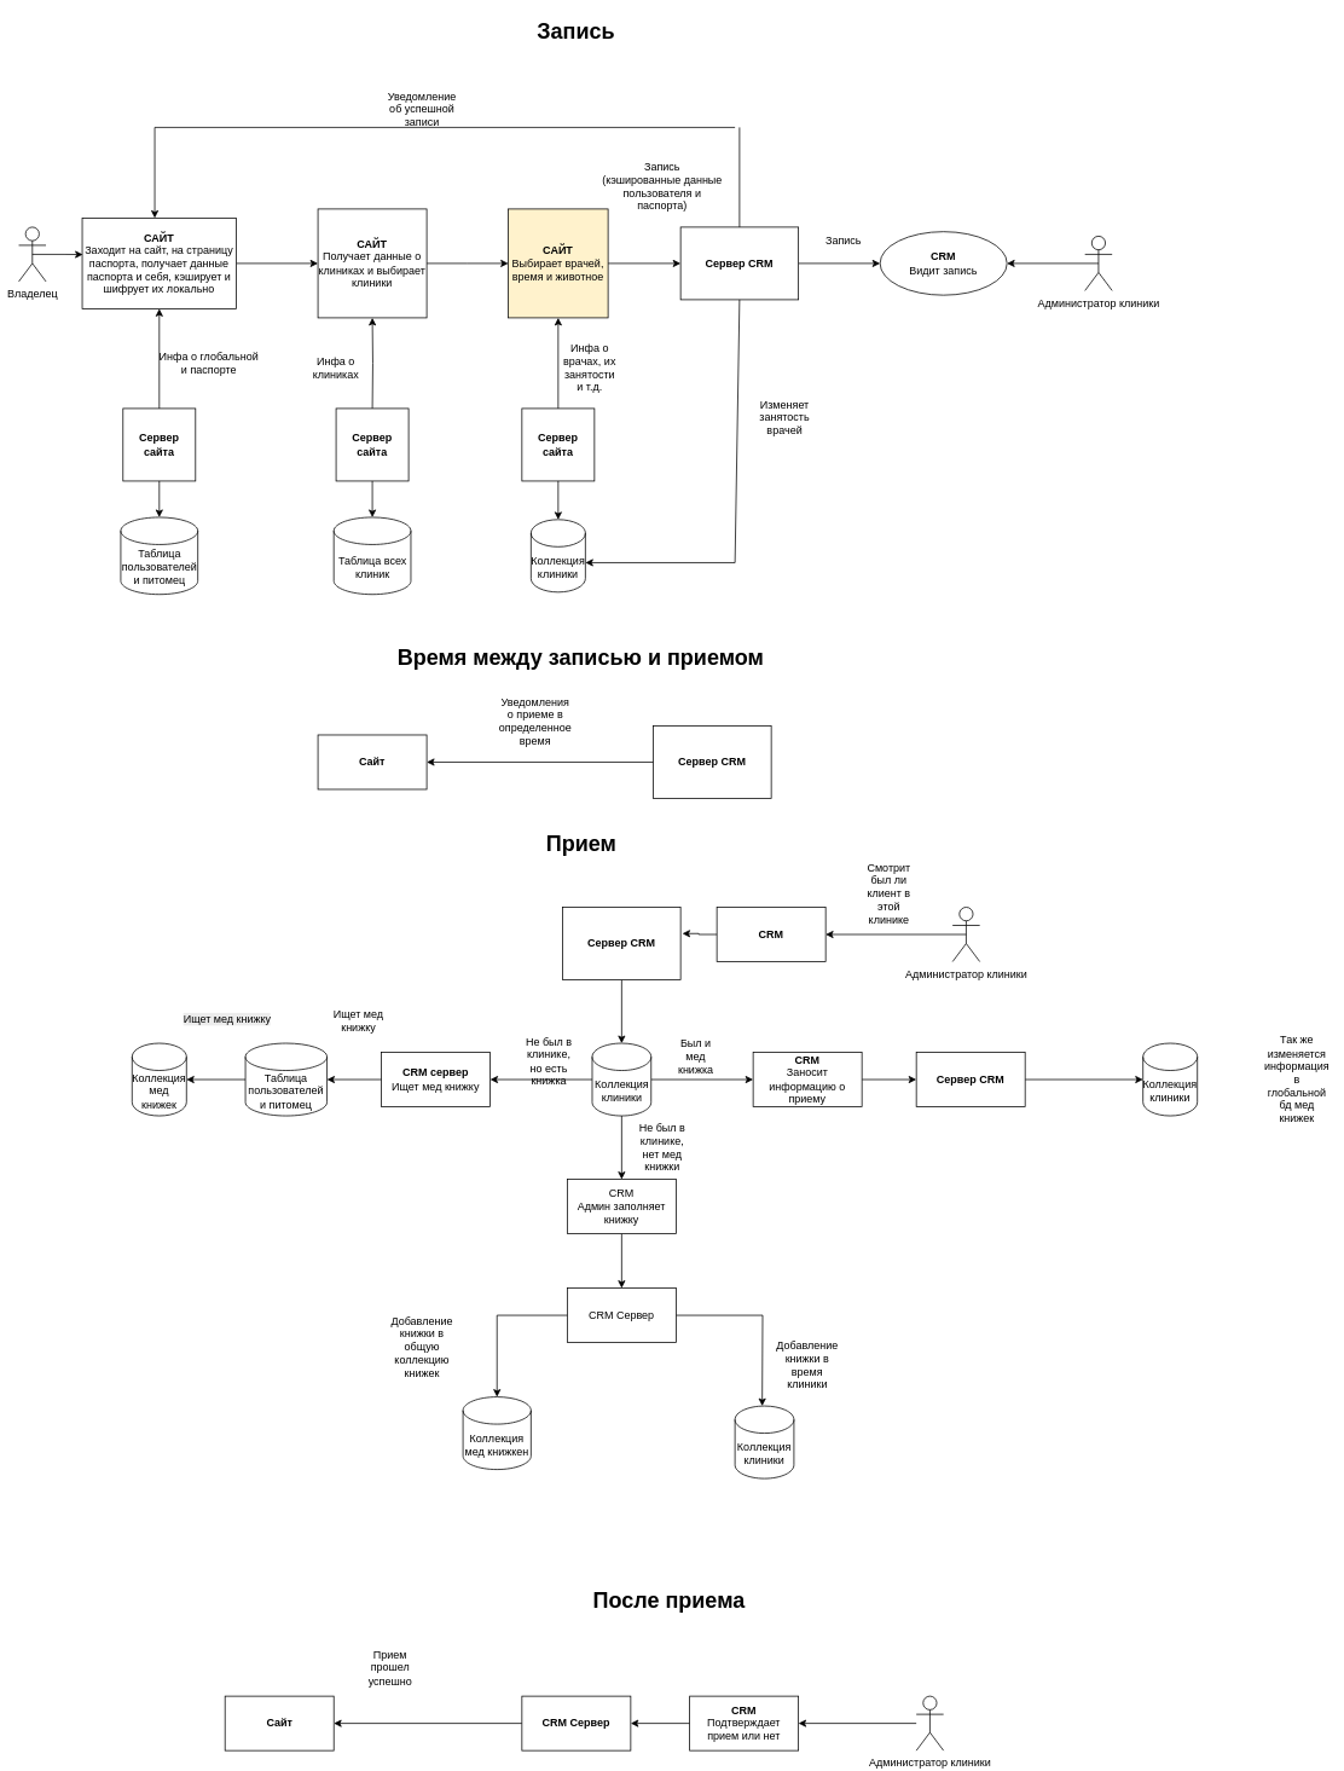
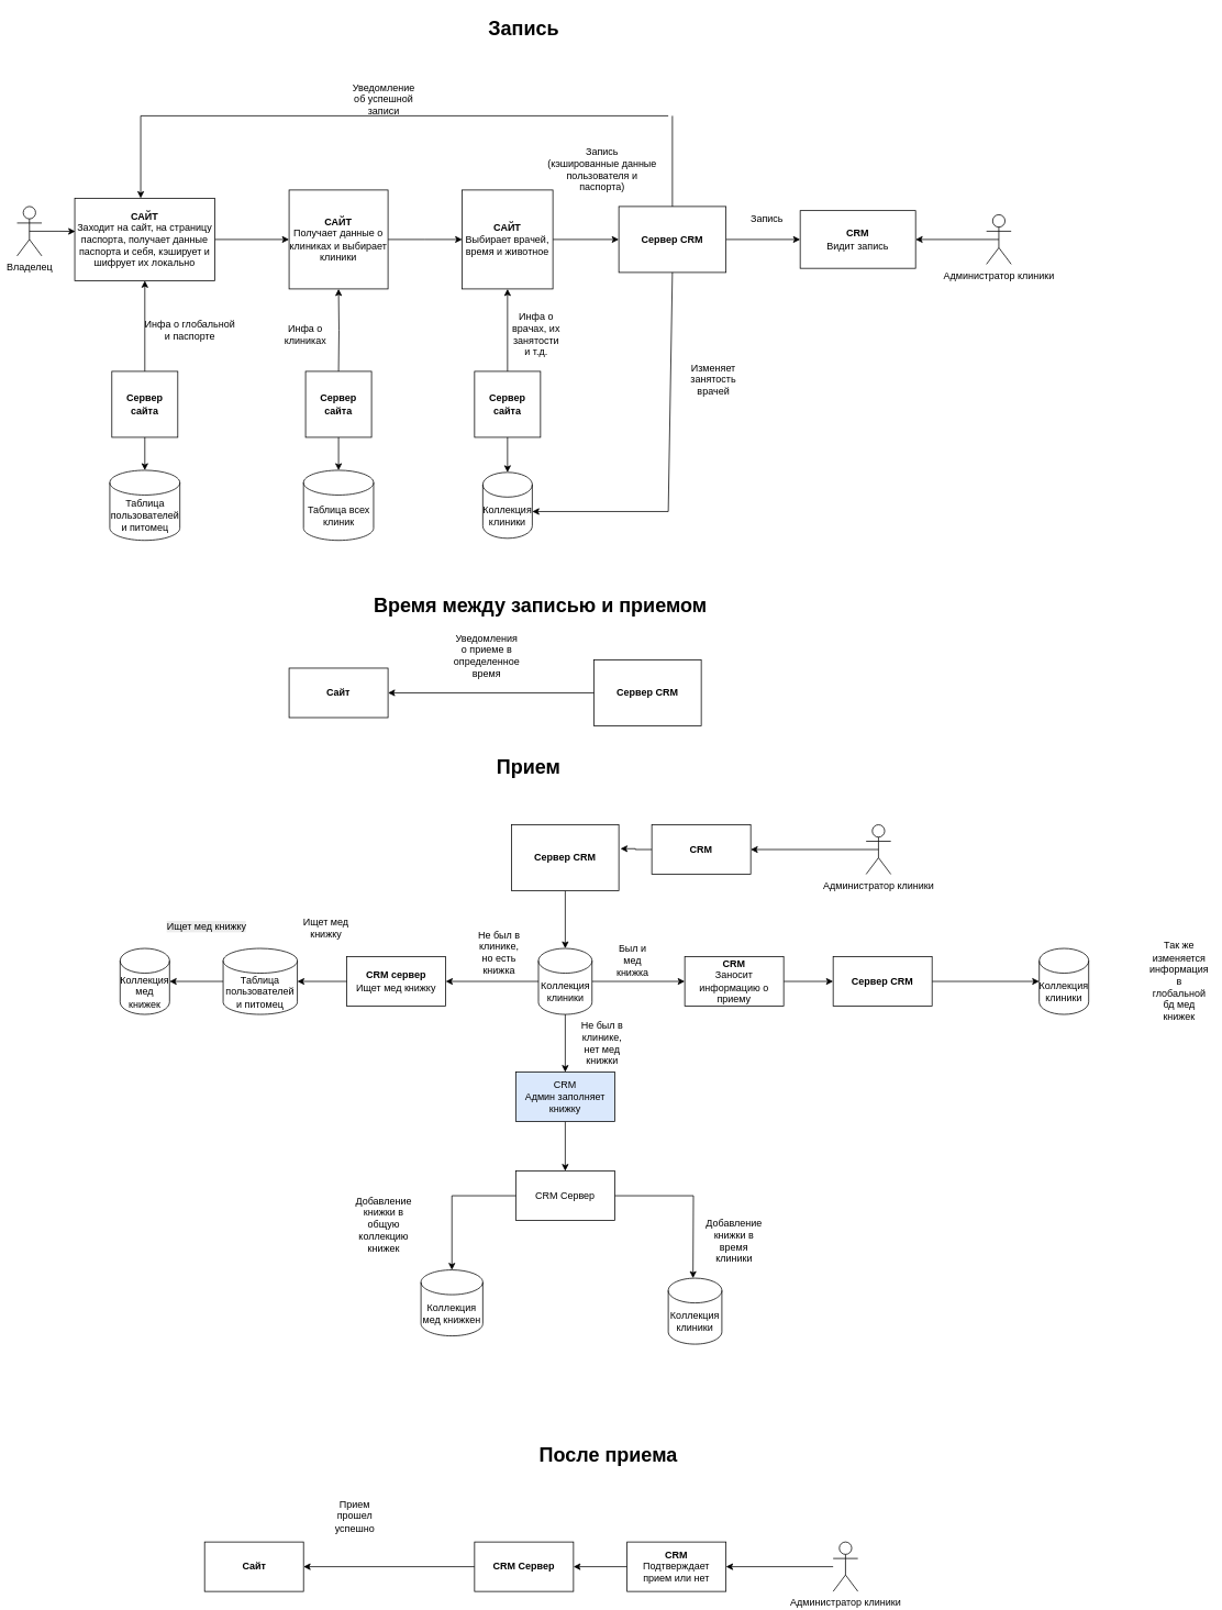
- <mxCell id="14" value="&lt;b&gt;САЙТ&lt;/b&gt;&lt;div&gt;Выбирает врачей, время и животное&lt;/div&gt;" style="rounded=0;whiteSpace=wrap;html=1;fillColor=#fff2cc;" vertex="1" parent="1"><mxGeometry x="560" y="230" width="110" height="120" as="geometry" /></mxCell>
+ <mxCell id="14" value="&lt;b&gt;САЙТ&lt;/b&gt;&lt;div&gt;Выбирает врачей, время и животное&lt;/div&gt;" style="rounded=0;whiteSpace=wrap;html=1;" vertex="1" parent="1"><mxGeometry x="560" y="230" width="110" height="120" as="geometry" /></mxCell>
- <mxCell id="27" value="&lt;b&gt;CRM&lt;/b&gt;&lt;div&gt;Видит запись&lt;/div&gt;" style="ellipse;whiteSpace=wrap;html=1;" vertex="1" parent="1"><mxGeometry x="970" y="255" width="140" height="70" as="geometry" /></mxCell>
+ <mxCell id="27" value="&lt;b&gt;CRM&lt;/b&gt;&lt;div&gt;Видит запись&lt;/div&gt;" style="rounded=0;whiteSpace=wrap;html=1;" vertex="1" parent="1"><mxGeometry x="970" y="255" width="140" height="70" as="geometry" /></mxCell>
- <mxCell id="40" value="&lt;font style=&quot;font-size: 24px;&quot;&gt;&lt;b&gt;Время между записью и приемом&lt;/b&gt;&lt;/font&gt;" style="text;html=1;align=center;verticalAlign=middle;whiteSpace=wrap;rounded=0;" vertex="1" parent="1"><mxGeometry x="245" y="710" width="790" height="30" as="geometry" /></mxCell>
+ <mxCell id="40" value="&lt;font style=&quot;font-size: 24px;&quot;&gt;&lt;b&gt;Время между записью и приемом&lt;/b&gt;&lt;/font&gt;" style="text;html=1;align=center;verticalAlign=middle;whiteSpace=wrap;rounded=0;" vertex="1" parent="1"><mxGeometry x="260" y="720" width="790" height="30" as="geometry" /></mxCell>
- <mxCell id="50" value="Смотрит был ли клиент в этой клинике" style="text;html=1;align=center;verticalAlign=middle;whiteSpace=wrap;rounded=0;" vertex="1" parent="1"><mxGeometry x="950" y="970" width="60" height="30" as="geometry" /></mxCell>
- <mxCell id="62" value="Не был в клинике, но есть книжка" style="text;html=1;align=center;verticalAlign=middle;whiteSpace=wrap;rounded=0;" vertex="1" parent="1"><mxGeometry x="575" y="1155" width="60" height="30" as="geometry" /></mxCell>
+ <mxCell id="62" value="Не был в клинике, но есть книжка" style="text;html=1;align=center;verticalAlign=middle;whiteSpace=wrap;rounded=0;" vertex="1" parent="1"><mxGeometry x="575" y="1140" width="60" height="30" as="geometry" /></mxCell>
- <mxCell id="68" value="CRM&lt;div&gt;Админ заполняет книжку&lt;/div&gt;" style="rounded=0;whiteSpace=wrap;html=1;" vertex="1" parent="1"><mxGeometry x="625" y="1300" width="120" height="60" as="geometry" /></mxCell>
+ <mxCell id="68" value="CRM&lt;div&gt;Админ заполняет книжку&lt;/div&gt;" style="rounded=0;whiteSpace=wrap;html=1;fillColor=#dae8fc;" vertex="1" parent="1"><mxGeometry x="625" y="1300" width="120" height="60" as="geometry" /></mxCell>
